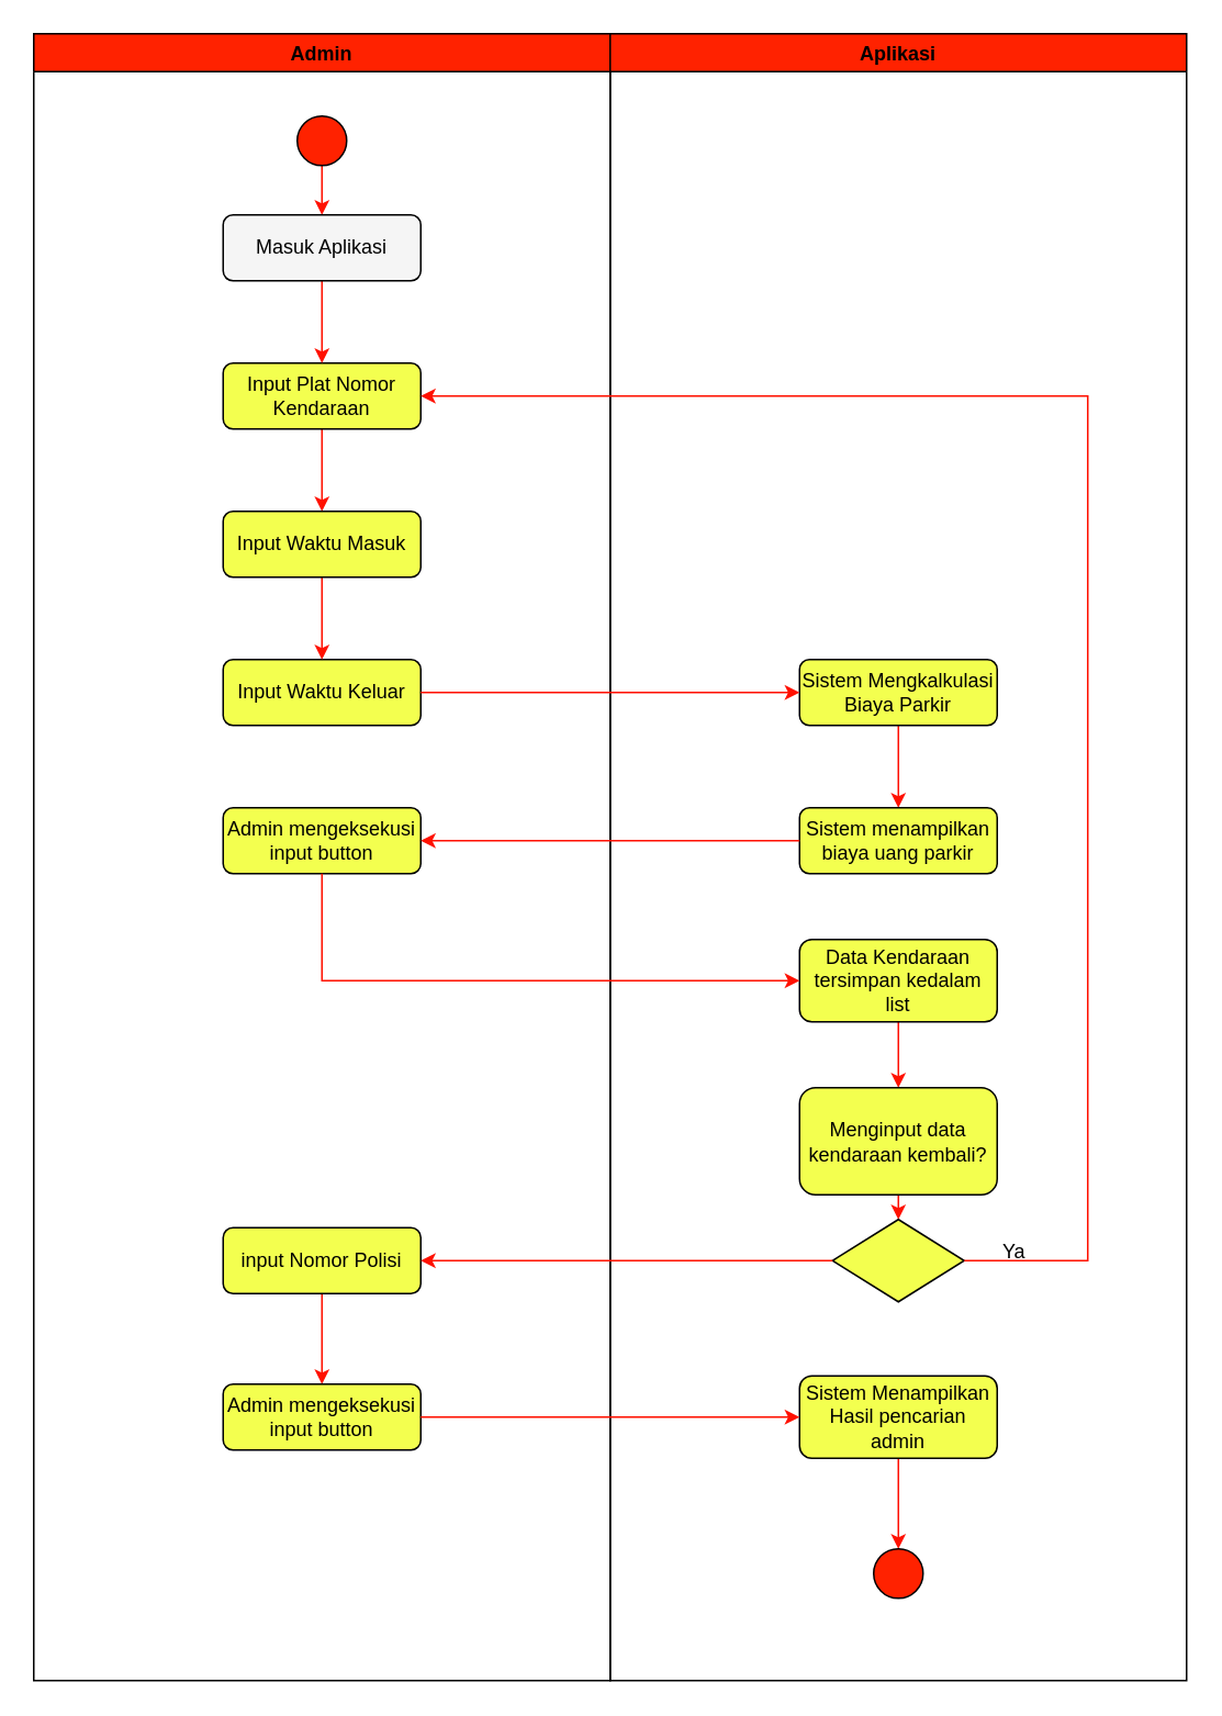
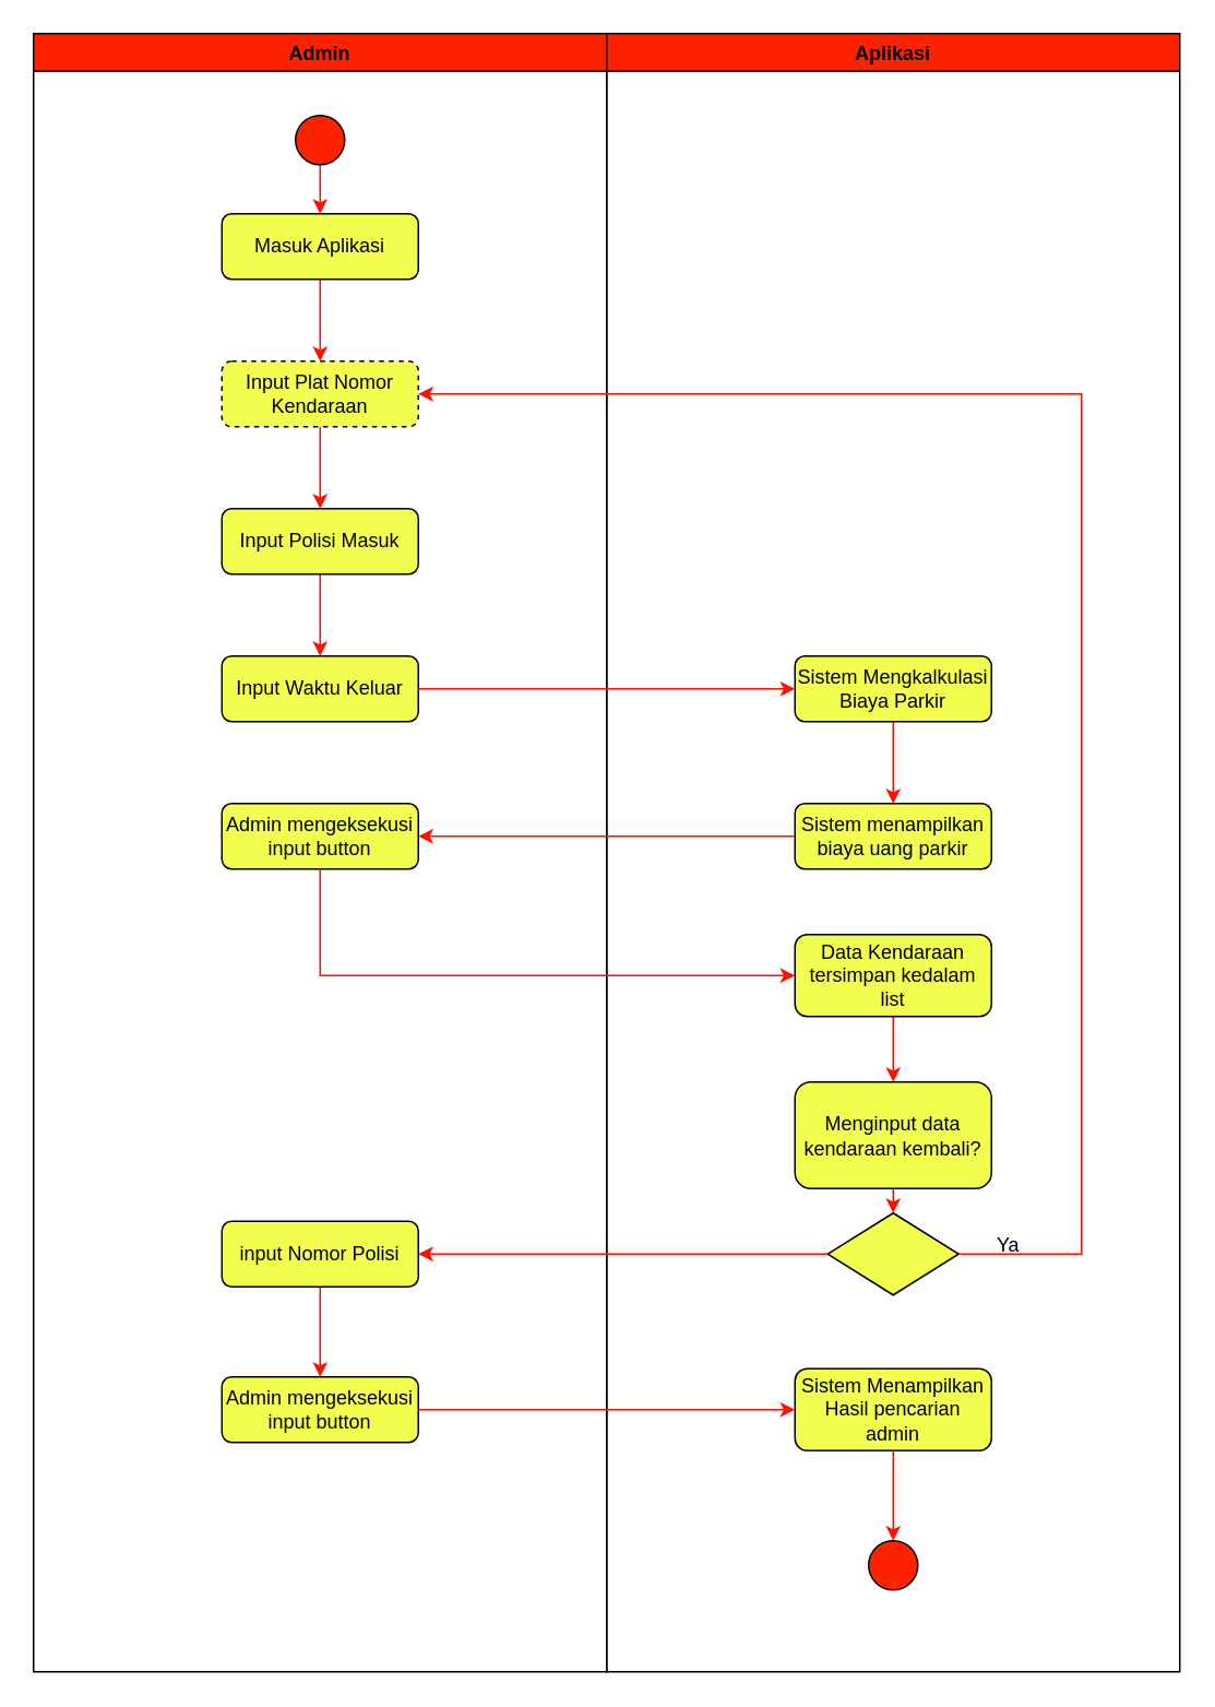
- <mxCell id="11" value="Masuk Aplikasi" style="rounded=1;whiteSpace=wrap;html=1;fillColor=#f5f5f5;" vertex="1" parent="2"><mxGeometry x="115" y="110" width="120" height="40" as="geometry" /></mxCell>
+ <mxCell id="11" value="Masuk Aplikasi" style="rounded=1;whiteSpace=wrap;html=1;fillColor=#F3FF4F;" vertex="1" parent="2"><mxGeometry x="115" y="110" width="120" height="40" as="geometry" /></mxCell>
- <mxCell id="6" value="Input Plat Nomor Kendaraan" style="rounded=1;whiteSpace=wrap;html=1;fillColor=#F3FF4F;" vertex="1" parent="2"><mxGeometry x="115" y="200" width="120" height="40" as="geometry" /></mxCell>
+ <mxCell id="6" value="Input Plat Nomor Kendaraan" style="rounded=1;whiteSpace=wrap;html=1;fillColor=#F3FF4F;dashed=1;" vertex="1" parent="2"><mxGeometry x="115" y="200" width="120" height="40" as="geometry" /></mxCell>
- <mxCell id="9" value="Input Waktu Masuk" style="rounded=1;whiteSpace=wrap;html=1;fillColor=#F3FF4F;" vertex="1" parent="2"><mxGeometry x="115" y="290" width="120" height="40" as="geometry" /></mxCell>
+ <mxCell id="9" value="Input Polisi Masuk" style="rounded=1;whiteSpace=wrap;html=1;fillColor=#F3FF4F;" vertex="1" parent="2"><mxGeometry x="115" y="290" width="120" height="40" as="geometry" /></mxCell>
